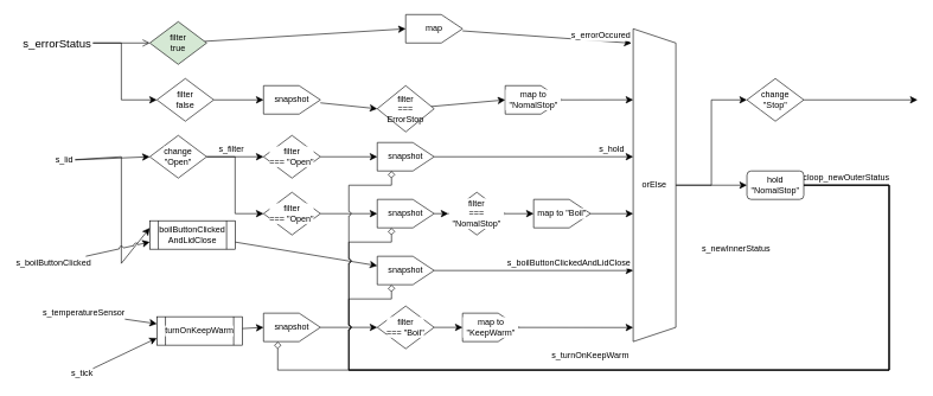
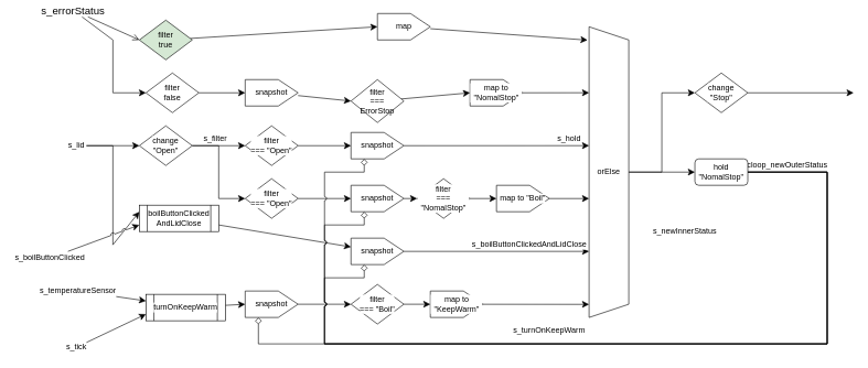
- <mxCell id="9" value="s_errorOccured" style="text;html=1;align=center;verticalAlign=middle;whiteSpace=wrap;rounded=0;fontSize=12;fontFamily=Helvetica;fontColor=default;labelBackgroundColor=default;" vertex="1" parent="1"><mxGeometry x="800" y="40" width="90" height="20" as="geometry" /></mxCell>
- <mxCell id="4" value="s_errorStatus" style="text;html=1;align=center;verticalAlign=middle;whiteSpace=wrap;rounded=0;fontSize=16;" vertex="1" parent="1"><mxGeometry x="30" y="50" width="100" height="20" as="geometry" /></mxCell>
+ <mxCell id="4" value="s_errorStatus" style="text;html=1;align=center;verticalAlign=middle;whiteSpace=wrap;rounded=0;fontSize=16;" vertex="1" parent="1"><mxGeometry x="60" y="5" width="100" height="20" as="geometry" /></mxCell>
- <mxCell id="20" value="s_lid" style="text;html=1;align=center;verticalAlign=middle;whiteSpace=wrap;rounded=0;fontSize=12;fontFamily=Helvetica;fontColor=default;labelBackgroundColor=default;" vertex="1" parent="1"><mxGeometry x="75" y="215" width="30" height="20" as="geometry" /></mxCell>
+ <mxCell id="20" value="s_lid" style="text;html=1;align=center;verticalAlign=middle;whiteSpace=wrap;rounded=0;fontSize=12;fontFamily=Helvetica;fontColor=default;labelBackgroundColor=default;" vertex="1" parent="1"><mxGeometry x="100" y="210" width="30" height="20" as="geometry" /></mxCell>
- <mxCell id="41" value="s_boilButtonClicked" style="text;html=1;align=center;verticalAlign=middle;whiteSpace=wrap;rounded=0;fontSize=12;fontFamily=Helvetica;fontColor=default;labelBackgroundColor=default;" vertex="1" parent="1"><mxGeometry x="20" y="360" width="110" height="20" as="geometry" /></mxCell>
+ <mxCell id="41" value="s_boilButtonClicked" style="text;html=1;align=center;verticalAlign=middle;whiteSpace=wrap;rounded=0;fontSize=12;fontFamily=Helvetica;fontColor=default;labelBackgroundColor=default;" vertex="1" parent="1"><mxGeometry x="20" y="380" width="110" height="20" as="geometry" /></mxCell>
